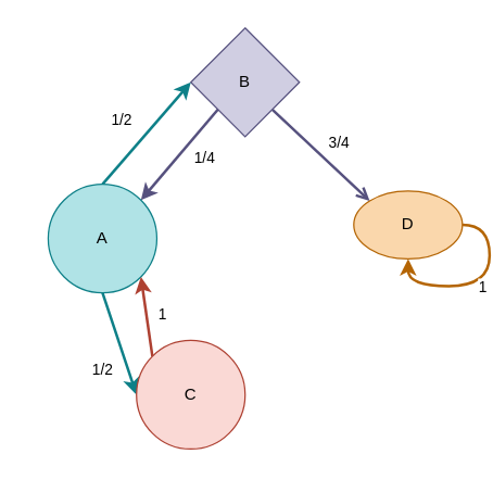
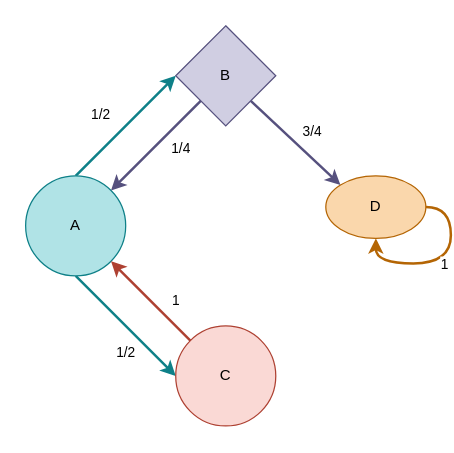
- <mxCell id="7" style="rounded=0;orthogonalLoop=1;jettySize=auto;html=1;exitX=1;exitY=1;exitDx=0;exitDy=0;entryX=0;entryY=0;entryDx=0;entryDy=0;fillColor=#d0cee2;strokeColor=#56517e;strokeWidth=2;endArrow=open;" parent="1" source="11" target="15" edge="1"><mxGeometry relative="1" as="geometry" /></mxCell>
+ <mxCell id="7" style="rounded=0;orthogonalLoop=1;jettySize=auto;html=1;exitX=1;exitY=1;exitDx=0;exitDy=0;entryX=0;entryY=0;entryDx=0;entryDy=0;fillColor=#d0cee2;strokeColor=#56517e;strokeWidth=2;" parent="1" source="11" target="15" edge="1"><mxGeometry relative="1" as="geometry" /></mxCell>
- <mxCell id="6" value="A" style="ellipse;whiteSpace=wrap;html=1;aspect=fixed;fillColor=#b0e3e6;strokeColor=#0e8088;" parent="1" vertex="1"><mxGeometry x="35" y="135" width="80" height="80" as="geometry" /></mxCell>
+ <mxCell id="6" value="A" style="ellipse;whiteSpace=wrap;html=1;aspect=fixed;fillColor=#b0e3e6;strokeColor=#0e8088;" parent="1" vertex="1"><mxGeometry x="20" y="140" width="80" height="80" as="geometry" /></mxCell>
- <mxCell id="14" value="C" style="ellipse;whiteSpace=wrap;html=1;aspect=fixed;fillColor=#fad9d5;strokeColor=#ae4132;" parent="1" vertex="1"><mxGeometry x="100" y="250" width="80" height="80" as="geometry" /></mxCell>
+ <mxCell id="14" value="C" style="ellipse;whiteSpace=wrap;html=1;aspect=fixed;fillColor=#fad9d5;strokeColor=#ae4132;" parent="1" vertex="1"><mxGeometry x="140" y="260" width="80" height="80" as="geometry" /></mxCell>
